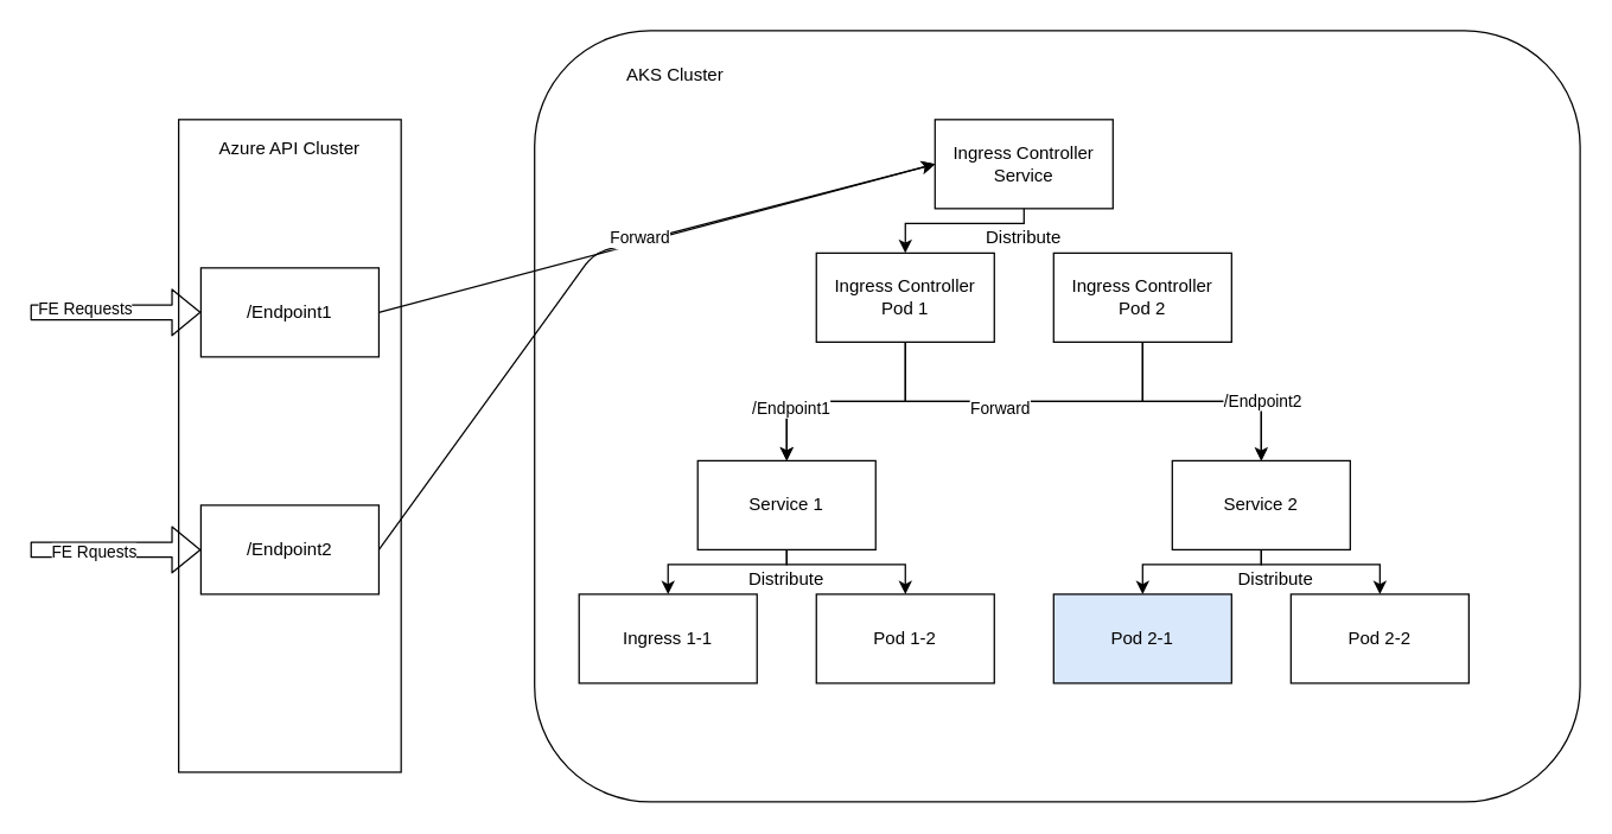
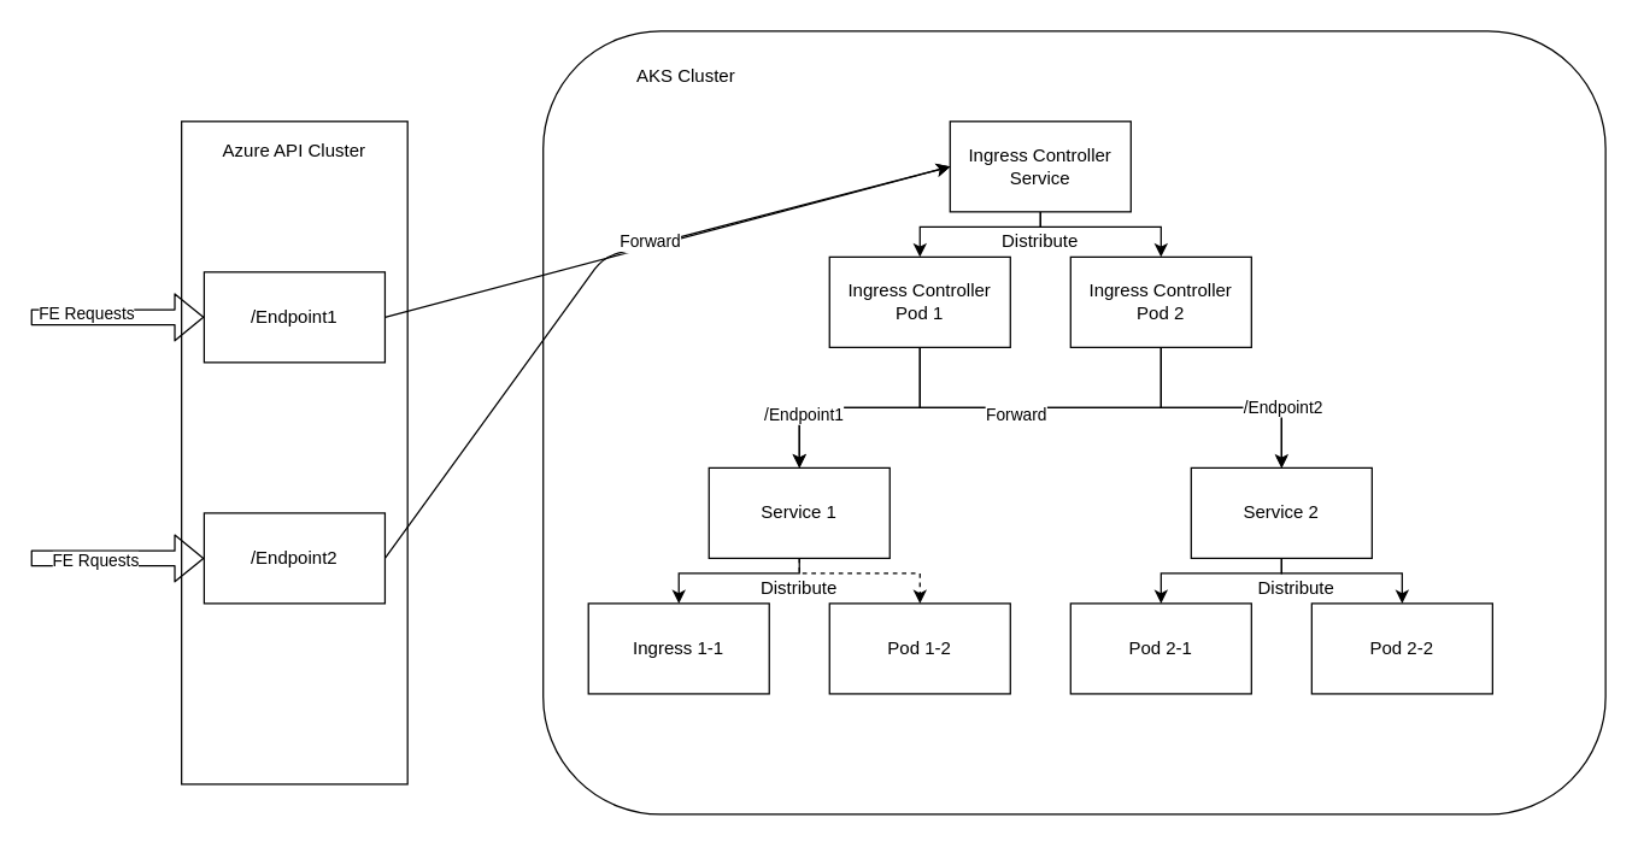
+ <mxCell id="16" style="edgeStyle=orthogonalEdgeStyle;rounded=0;orthogonalLoop=1;jettySize=auto;html=1;exitX=0.5;exitY=1;exitDx=0;exitDy=0;entryX=0.5;entryY=0;entryDx=0;entryDy=0;" edge="1" parent="14" source="17" target="19"><mxGeometry relative="1" as="geometry"><Array as="points"><mxPoint x="140" y="70" /><mxPoint x="220" y="70" /></Array></mxGeometry></mxCell>
- <mxCell id="23" style="edgeStyle=orthogonalEdgeStyle;rounded=0;orthogonalLoop=1;jettySize=auto;html=1;exitX=0.5;exitY=1;exitDx=0;exitDy=0;entryX=0.5;entryY=0;entryDx=0;entryDy=0;" edge="1" parent="21" source="24" target="26"><mxGeometry relative="1" as="geometry"><Array as="points"><mxPoint x="140" y="70" /><mxPoint x="220" y="70" /></Array></mxGeometry></mxCell>
+ <mxCell id="23" style="edgeStyle=orthogonalEdgeStyle;rounded=0;orthogonalLoop=1;jettySize=auto;html=1;exitX=0.5;exitY=1;exitDx=0;exitDy=0;entryX=0.5;entryY=0;entryDx=0;entryDy=0;dashed=1;" edge="1" parent="21" source="24" target="26"><mxGeometry relative="1" as="geometry"><Array as="points"><mxPoint x="140" y="70" /><mxPoint x="220" y="70" /></Array></mxGeometry></mxCell>
- <mxCell id="12" value="Pod 2-1" style="rounded=0;whiteSpace=wrap;html=1;fillColor=#dae8fc;" vertex="1" parent="1"><mxGeometry x="710" y="400" width="120" height="60" as="geometry" /></mxCell>
+ <mxCell id="12" value="Pod 2-1" style="rounded=0;whiteSpace=wrap;html=1;" vertex="1" parent="1"><mxGeometry x="710" y="400" width="120" height="60" as="geometry" /></mxCell>
